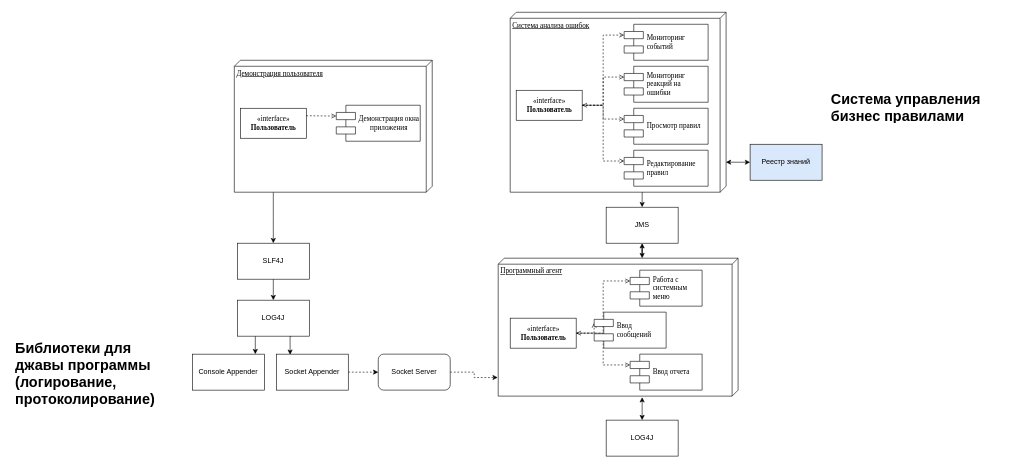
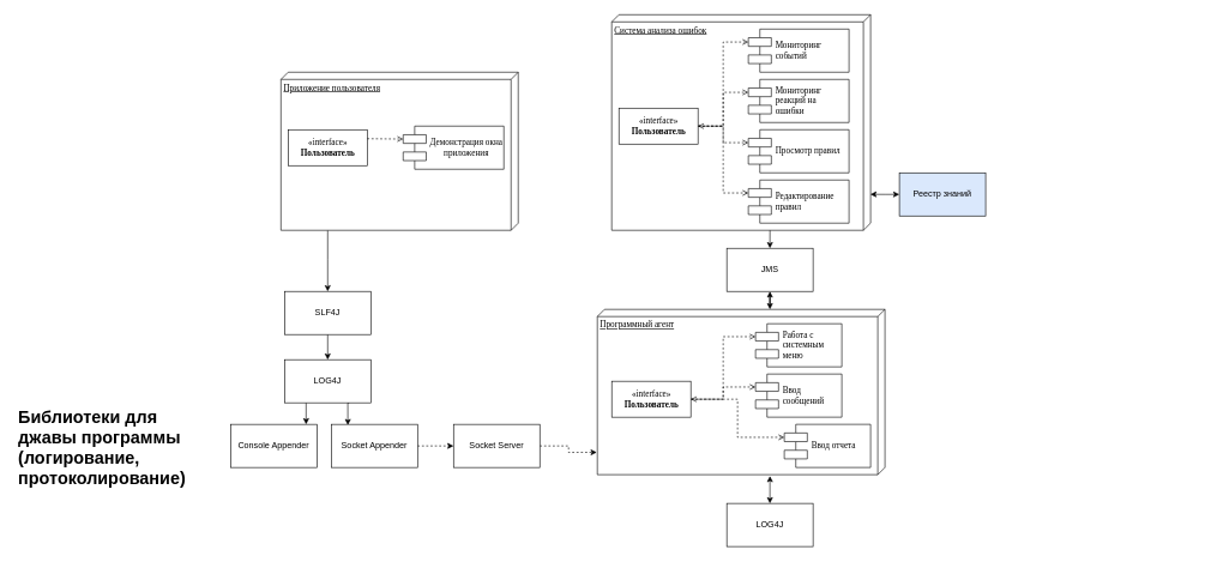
- <mxCell id="3" value="Демонстрация пользователя" style="verticalAlign=top;align=left;spacingTop=8;spacingLeft=2;spacingRight=12;shape=cube;size=10;direction=south;fontStyle=4;html=1;rounded=0;shadow=0;comic=0;labelBackgroundColor=none;strokeWidth=1;fontFamily=Verdana;fontSize=12" parent="1" vertex="1"><mxGeometry x="390" y="100" width="330" height="220" as="geometry" /></mxCell>
+ <mxCell id="3" value="Приложение пользователя" style="verticalAlign=top;align=left;spacingTop=8;spacingLeft=2;spacingRight=12;shape=cube;size=10;direction=south;fontStyle=4;html=1;rounded=0;shadow=0;comic=0;labelBackgroundColor=none;strokeWidth=1;fontFamily=Verdana;fontSize=12" parent="1" vertex="1"><mxGeometry x="390" y="100" width="330" height="220" as="geometry" /></mxCell>
- <mxCell id="43" value="&lt;h1&gt;Система управления бизнес правилами&lt;/h1&gt;" style="text;html=1;strokeColor=none;fillColor=none;spacing=5;spacingTop=-20;whiteSpace=wrap;overflow=hidden;rounded=0;" vertex="1" parent="1"><mxGeometry x="1380" y="145" width="290" height="60" as="geometry" /></mxCell>
- <mxCell id="36" value="Ввод сообщений" style="shape=component;align=left;spacingLeft=36;rounded=0;shadow=0;comic=0;labelBackgroundColor=none;strokeWidth=1;fontFamily=Verdana;fontSize=12;html=1;whiteSpace=wrap;" vertex="1" parent="1"><mxGeometry x="990" y="520" width="120" height="60" as="geometry" /></mxCell>
+ <mxCell id="36" value="Ввод сообщений" style="shape=component;align=left;spacingLeft=36;rounded=0;shadow=0;comic=0;labelBackgroundColor=none;strokeWidth=1;fontFamily=Verdana;fontSize=12;html=1;whiteSpace=wrap;" vertex="1" parent="1"><mxGeometry x="1050" y="520" width="120" height="60" as="geometry" /></mxCell>
- <mxCell id="30" value="Socket Server" style="whiteSpace=wrap;html=1;rounded=1;" vertex="1" parent="1"><mxGeometry x="630" y="590" width="120" height="60" as="geometry" /></mxCell>
+ <mxCell id="30" value="Socket Server" style="rounded=0;whiteSpace=wrap;html=1;" vertex="1" parent="1"><mxGeometry x="630" y="590" width="120" height="60" as="geometry" /></mxCell>
- <mxCell id="37" value="Ввод отчета" style="shape=component;align=left;spacingLeft=36;rounded=0;shadow=0;comic=0;labelBackgroundColor=none;strokeWidth=1;fontFamily=Verdana;fontSize=12;html=1;whiteSpace=wrap;" vertex="1" parent="1"><mxGeometry x="1050" y="590" width="120" height="60" as="geometry" /></mxCell>
+ <mxCell id="37" value="Ввод отчета" style="shape=component;align=left;spacingLeft=36;rounded=0;shadow=0;comic=0;labelBackgroundColor=none;strokeWidth=1;fontFamily=Verdana;fontSize=12;html=1;whiteSpace=wrap;" vertex="1" parent="1"><mxGeometry x="1090" y="590" width="120" height="60" as="geometry" /></mxCell>
